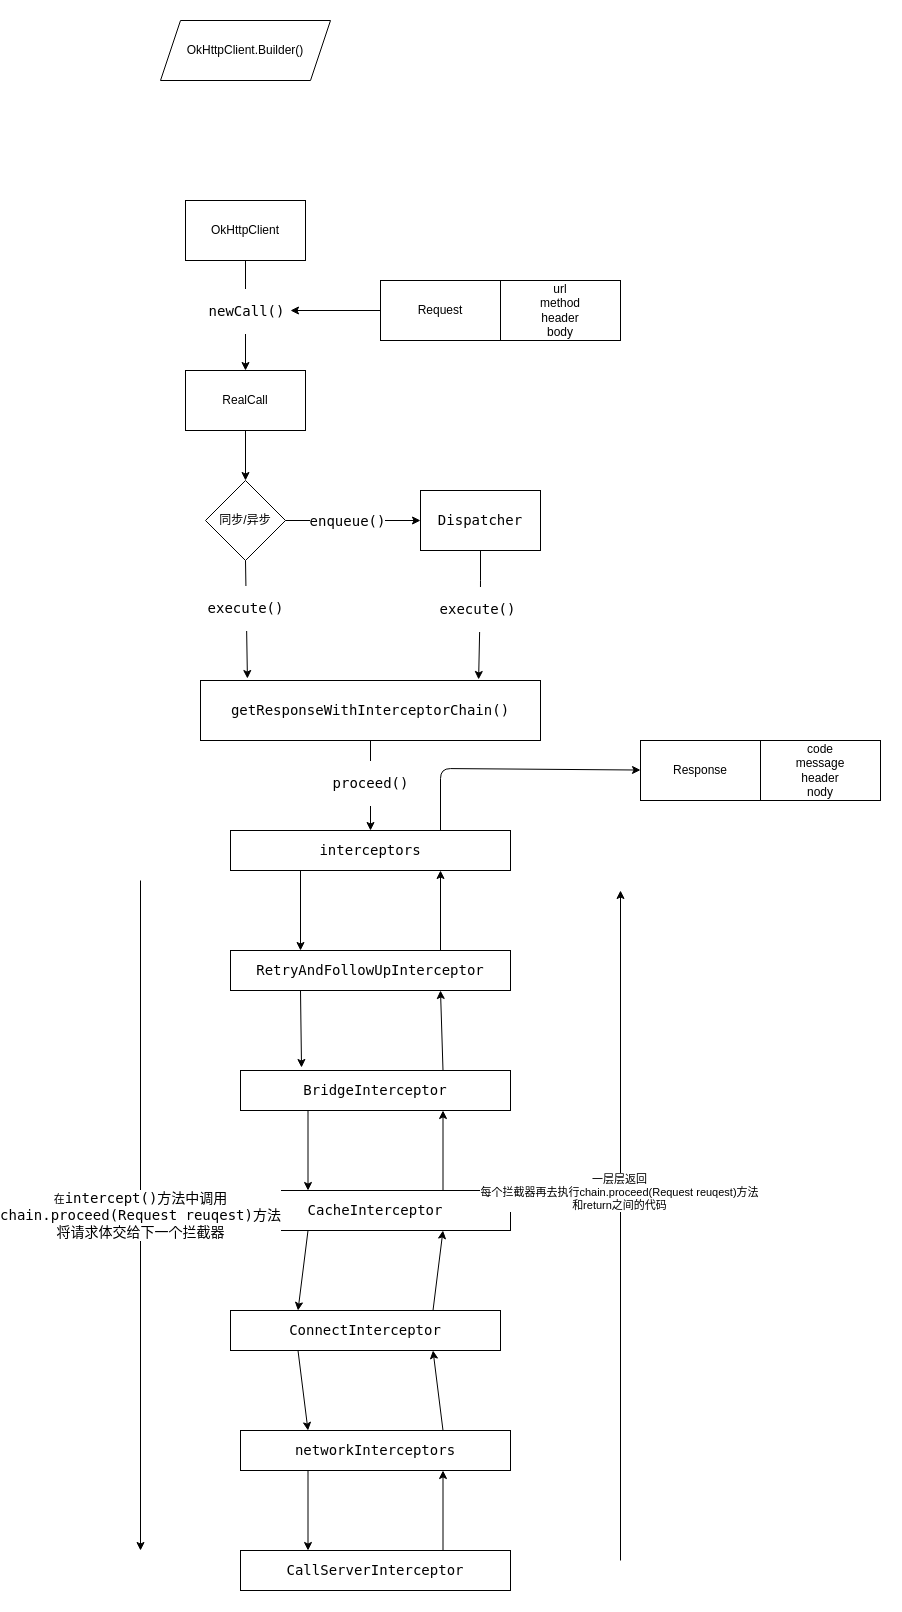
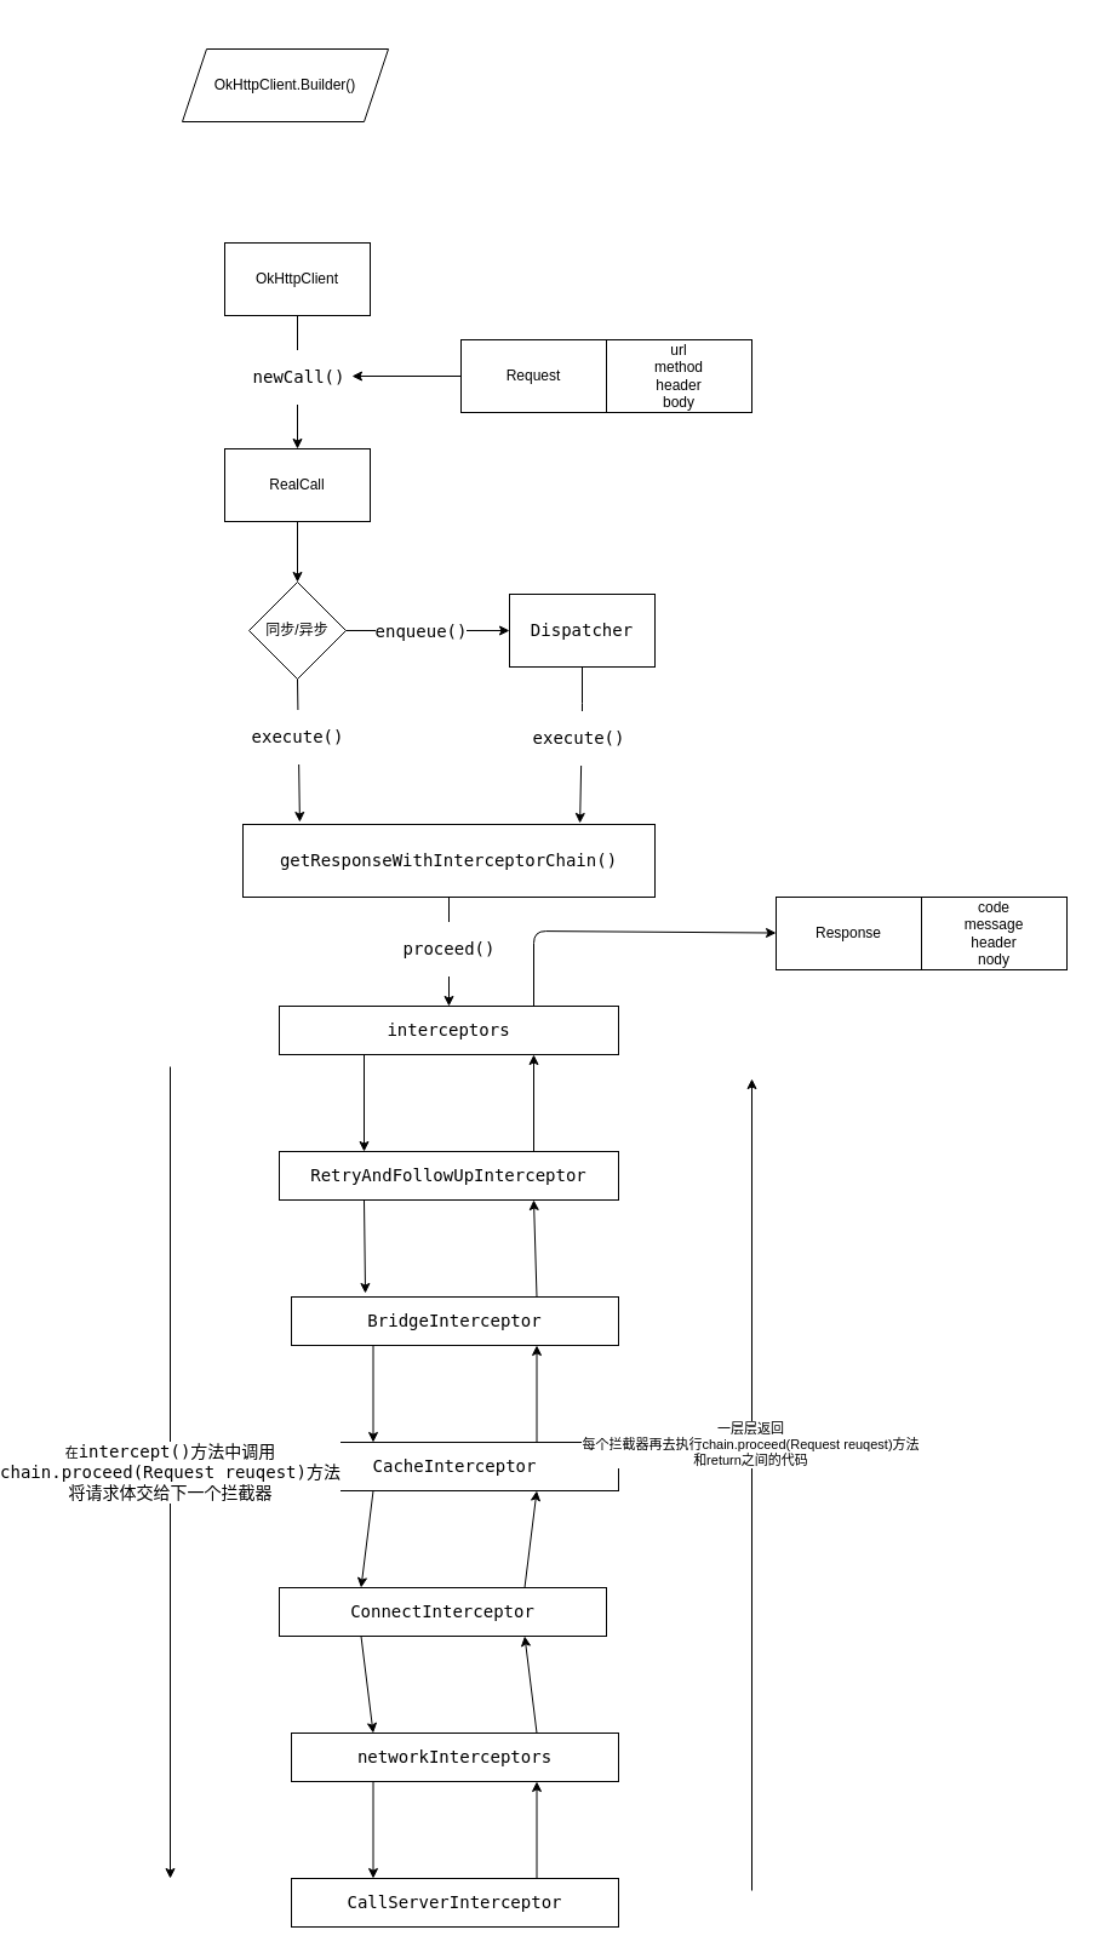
- <mxCell id="2" value="&lt;span&gt;&lt;span&gt;&lt;/span&gt;&lt;/span&gt;&lt;span&gt;OkHttpClient&lt;/span&gt;&lt;span&gt;.&lt;/span&gt;&lt;span&gt;Builder&lt;/span&gt;&lt;span&gt;(&lt;/span&gt;&lt;span&gt;)&lt;/span&gt;" style="shape=parallelogram;perimeter=parallelogramPerimeter;whiteSpace=wrap;html=1;fixedSize=1;" vertex="1" parent="1"><mxGeometry x="40" y="20" width="170" height="60" as="geometry" /></mxCell>
+ <mxCell id="2" value="&lt;span&gt;&lt;span&gt;&lt;/span&gt;&lt;/span&gt;&lt;span&gt;OkHttpClient&lt;/span&gt;&lt;span&gt;.&lt;/span&gt;&lt;span&gt;Builder&lt;/span&gt;&lt;span&gt;(&lt;/span&gt;&lt;span&gt;)&lt;/span&gt;" style="shape=parallelogram;perimeter=parallelogramPerimeter;whiteSpace=wrap;html=1;fixedSize=1;" vertex="1" parent="1"><mxGeometry x="30" y="40" width="170" height="60" as="geometry" /></mxCell>
